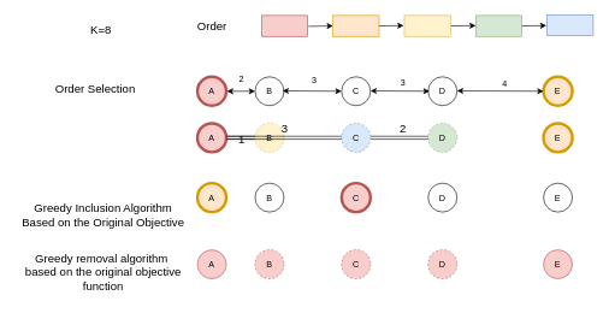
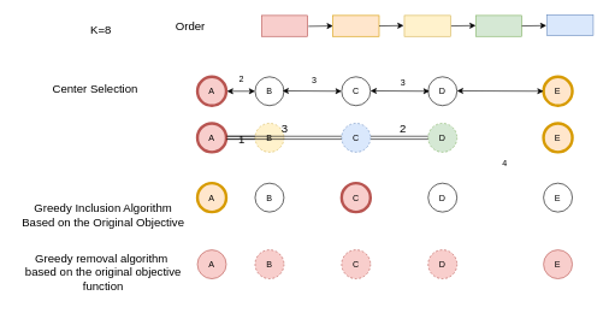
- <mxCell id="39" value="Order" style="text;html=1;align=center;verticalAlign=middle;resizable=0;points=[];autosize=1;strokeColor=none;fillColor=none;fontSize=16;" vertex="1" parent="1"><mxGeometry x="263.5" y="20" width="59" height="31" as="geometry" /></mxCell>
+ <mxCell id="39" value="Order" style="text;html=1;align=center;verticalAlign=middle;resizable=0;points=[];autosize=1;strokeColor=none;fillColor=none;fontSize=16;" vertex="1" parent="1"><mxGeometry x="233.5" y="20" width="59" height="31" as="geometry" /></mxCell>
- <mxCell id="15" value="4" style="text;html=1;align=center;verticalAlign=middle;resizable=0;points=[];autosize=1;strokeColor=none;fillColor=none;" vertex="1" parent="1"><mxGeometry x="686" y="104" width="25" height="26" as="geometry" /></mxCell>
+ <mxCell id="15" value="4" style="text;html=1;align=center;verticalAlign=middle;resizable=0;points=[];autosize=1;strokeColor=none;fillColor=none;" vertex="1" parent="1"><mxGeometry x="686" y="214" width="25" height="26" as="geometry" /></mxCell>
- <mxCell id="7" value="Order Selection" style="text;html=1;align=center;verticalAlign=middle;resizable=0;points=[];autosize=1;strokeColor=none;fillColor=none;fontSize=16;" vertex="1" parent="1"><mxGeometry x="62.5" y="106" width="136" height="31" as="geometry" /></mxCell>
+ <mxCell id="7" value="Center Selection" style="text;html=1;align=center;verticalAlign=middle;resizable=0;points=[];autosize=1;strokeColor=none;fillColor=none;fontSize=16;" vertex="1" parent="1"><mxGeometry x="62.5" y="106" width="136" height="31" as="geometry" /></mxCell>
